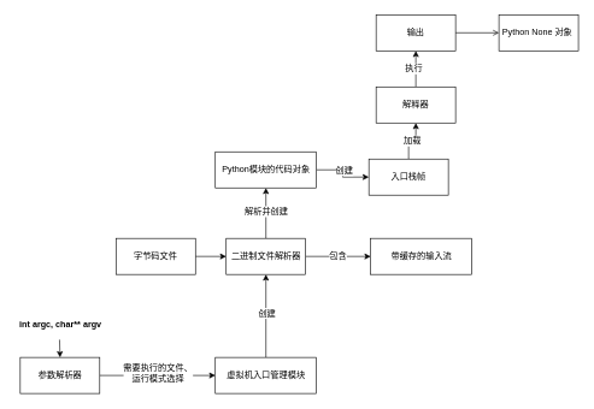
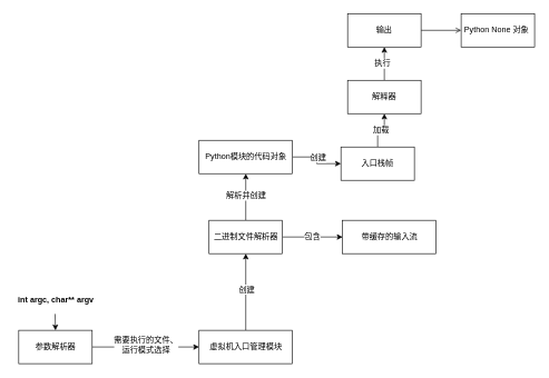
- <mxCell id="18" value="字节码文件" style="html=1;whiteSpace=wrap;strokeColor=default;align=center;verticalAlign=middle;fontFamily=Helvetica;fontSize=12;fontColor=default;fillColor=default;" parent="1" vertex="1"><mxGeometry x="160" y="330" width="110" height="50" as="geometry" /></mxCell>
- <mxCell id="17" style="edgeStyle=orthogonalEdgeStyle;rounded=0;orthogonalLoop=1;jettySize=auto;html=1;exitX=1;exitY=0.5;exitDx=0;exitDy=0;entryX=0;entryY=0.5;entryDx=0;entryDy=0;fontFamily=Helvetica;fontSize=12;fontColor=default;" parent="1" source="18" target="7" edge="1"><mxGeometry relative="1" as="geometry" /></mxCell>
